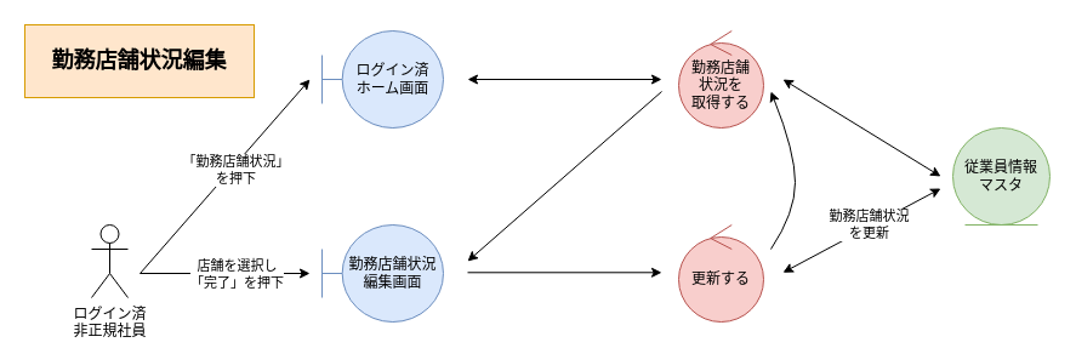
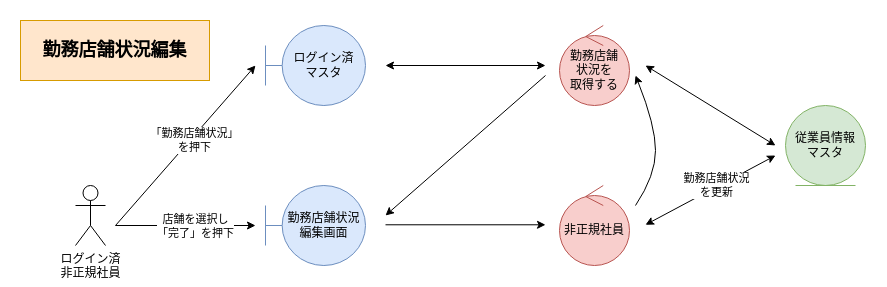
- <mxCell id="3" value="ログイン済&lt;br&gt;ホーム画面" style="shape=umlBoundary;whiteSpace=wrap;html=1;fillColor=#dae8fc;strokeColor=#6c8ebf;" parent="1" vertex="1"><mxGeometry x="265" y="25" width="100" height="80" as="geometry" /></mxCell>
+ <mxCell id="3" value="ログイン済&lt;br&gt;マスタ" style="shape=umlBoundary;whiteSpace=wrap;html=1;fillColor=#dae8fc;strokeColor=#6c8ebf;" parent="1" vertex="1"><mxGeometry x="265" y="25" width="100" height="80" as="geometry" /></mxCell>
- <mxCell id="14" value="更新する" style="ellipse;shape=umlControl;whiteSpace=wrap;html=1;fillColor=#f8cecc;strokeColor=#b85450;" parent="1" vertex="1"><mxGeometry x="559" y="185" width="70" height="80" as="geometry" /></mxCell>
+ <mxCell id="14" value="非正規社員" style="ellipse;shape=umlControl;whiteSpace=wrap;html=1;fillColor=#f8cecc;strokeColor=#b85450;" parent="1" vertex="1"><mxGeometry x="559" y="185" width="70" height="80" as="geometry" /></mxCell>
